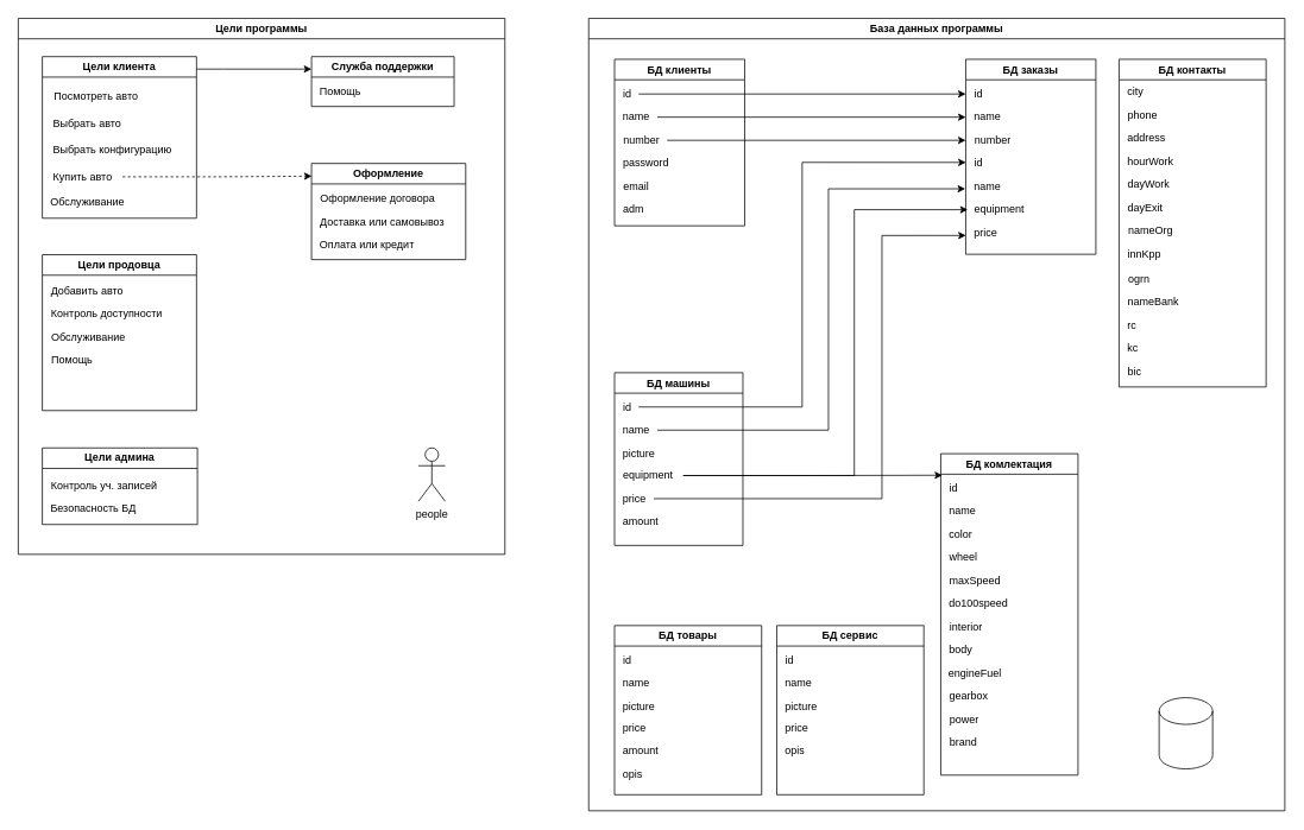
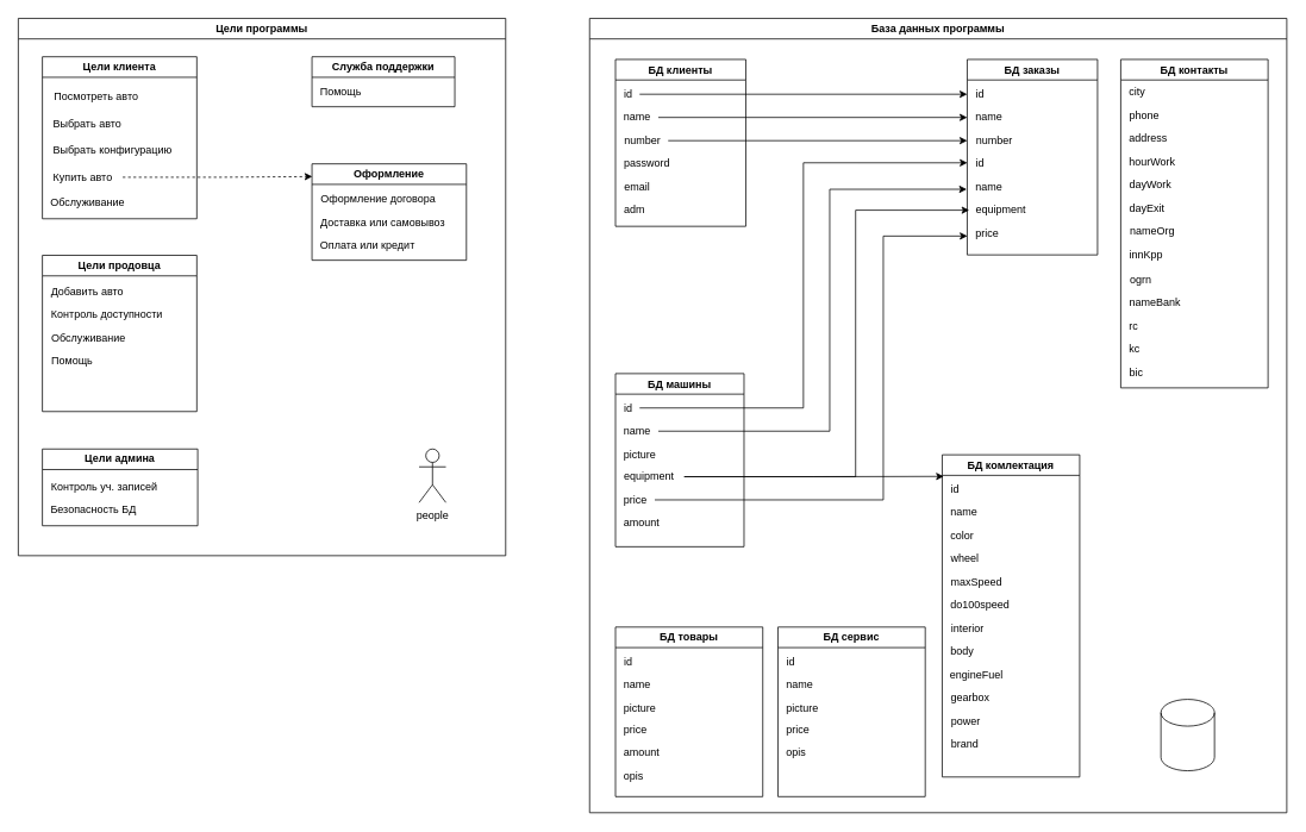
- <mxCell id="12" style="edgeStyle=orthogonalEdgeStyle;rounded=0;orthogonalLoop=1;jettySize=auto;html=1;entryX=0;entryY=0.25;entryDx=0;entryDy=0;" parent="3" source="4" target="10" edge="1"><mxGeometry relative="1" as="geometry"><Array as="points"><mxPoint x="204" y="14" /><mxPoint x="204" y="14" /></Array></mxGeometry></mxCell>
